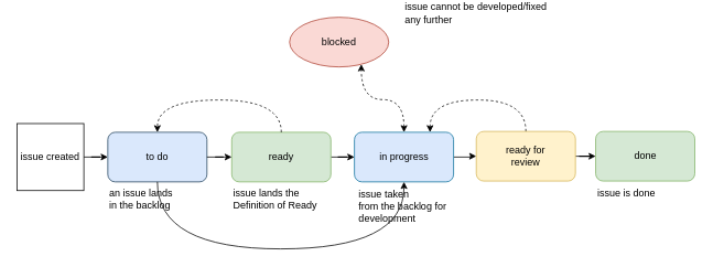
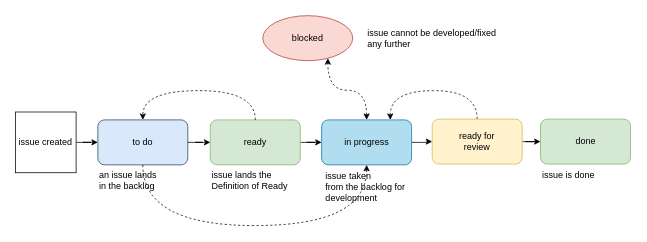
- <mxCell id="10" value="issue cannot be developed/fixed any further" style="text;html=1;strokeColor=none;fillColor=none;align=left;verticalAlign=middle;whiteSpace=wrap;rounded=0;" parent="1" vertex="1"><mxGeometry x="488" y="5" width="176" height="20" as="geometry" /></mxCell>
+ <mxCell id="10" value="issue cannot be developed/fixed any further" style="text;html=1;strokeColor=none;fillColor=none;align=left;verticalAlign=middle;whiteSpace=wrap;rounded=0;" parent="1" vertex="1"><mxGeometry x="488" y="40" width="176" height="20" as="geometry" /></mxCell>
- <mxCell id="15" value="in progress" style="rounded=1;whiteSpace=wrap;html=1;fillColor=#dae8fc;strokeColor=#10739e;" parent="14" vertex="1"><mxGeometry width="120" height="60" as="geometry" /></mxCell>
+ <mxCell id="15" value="in progress" style="rounded=1;whiteSpace=wrap;html=1;fillColor=#b1ddf0;strokeColor=#10739e;" parent="14" vertex="1"><mxGeometry width="120" height="60" as="geometry" /></mxCell>
- <mxCell id="25" style="edgeStyle=orthogonalEdgeStyle;curved=1;orthogonalLoop=1;jettySize=auto;html=1;exitX=0.5;exitY=1;exitDx=0;exitDy=0;entryX=0.5;entryY=1;entryDx=0;entryDy=0;dashed=0;" edge="1" parent="1" source="21" target="15"><mxGeometry relative="1" as="geometry"><Array as="points"><mxPoint x="190" y="300" /><mxPoint x="489" y="300" /></Array></mxGeometry></mxCell>
+ <mxCell id="25" style="edgeStyle=orthogonalEdgeStyle;curved=1;orthogonalLoop=1;jettySize=auto;html=1;exitX=0.5;exitY=1;exitDx=0;exitDy=0;entryX=0.5;entryY=1;entryDx=0;entryDy=0;dashed=1;" edge="1" parent="1" source="21" target="15"><mxGeometry relative="1" as="geometry"><Array as="points"><mxPoint x="190" y="300" /><mxPoint x="489" y="300" /></Array></mxGeometry></mxCell>
